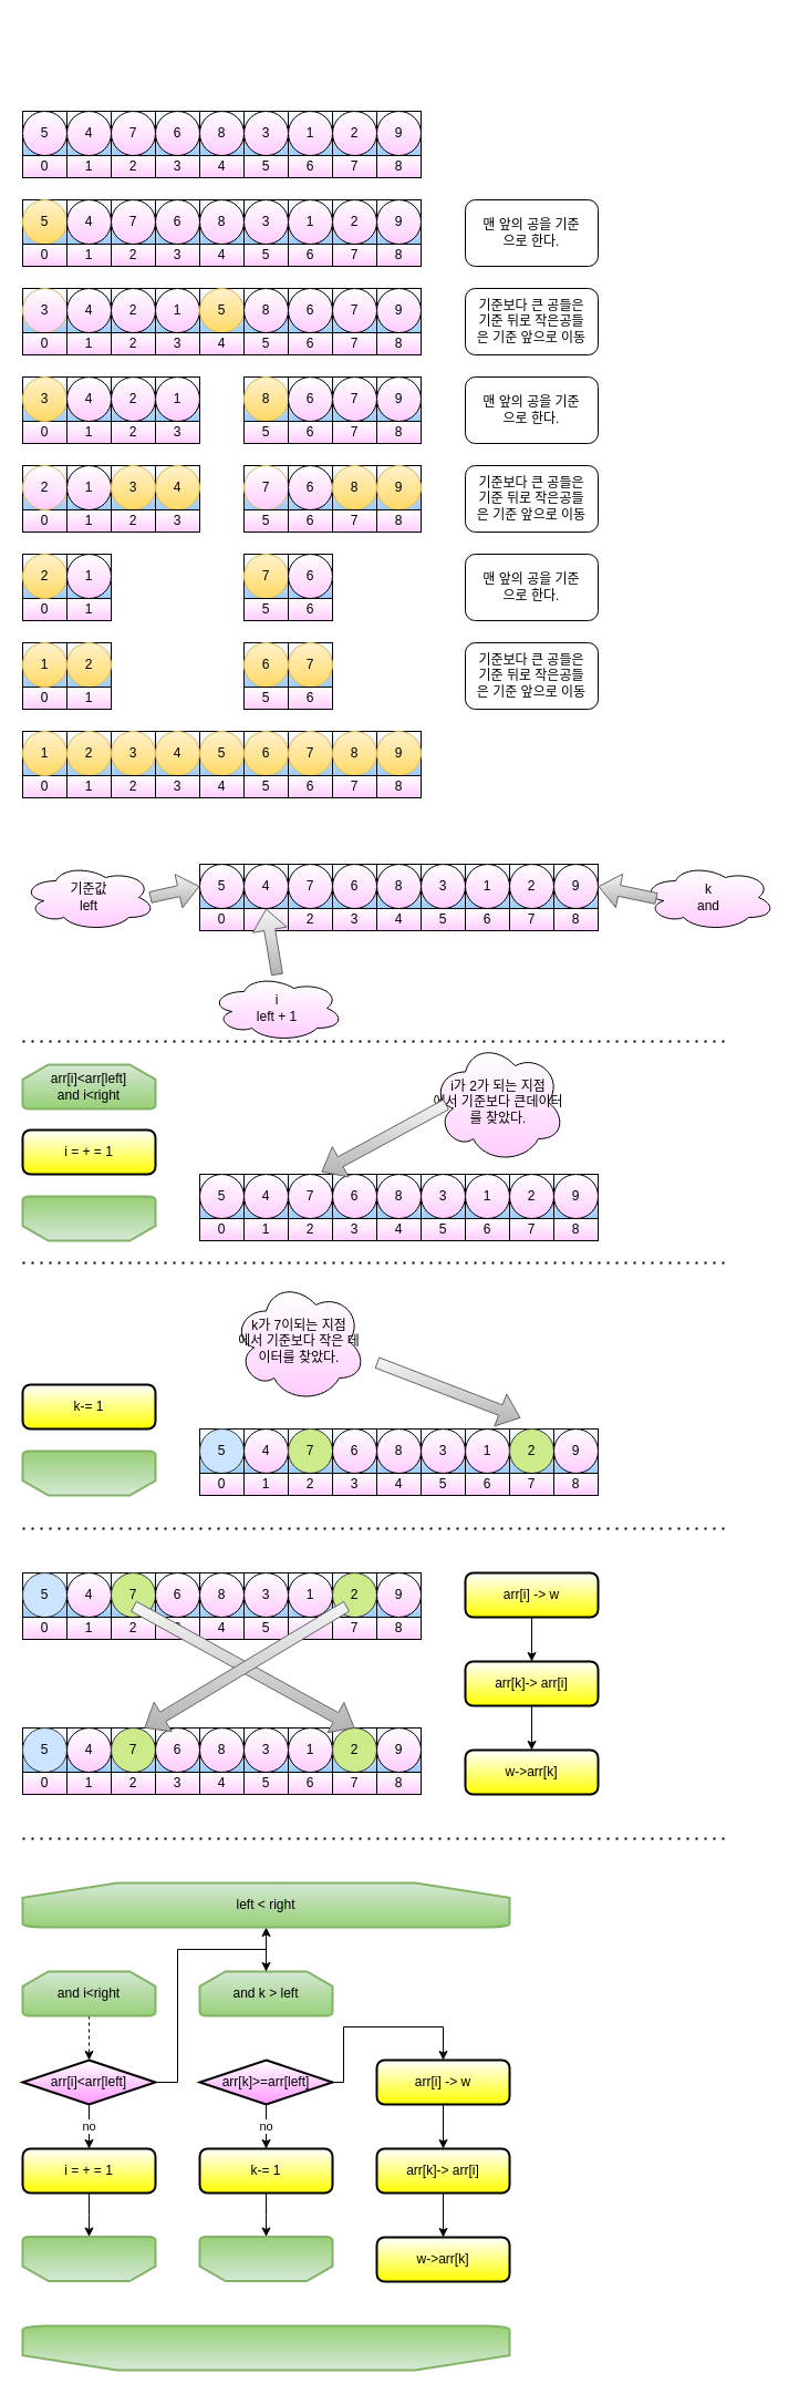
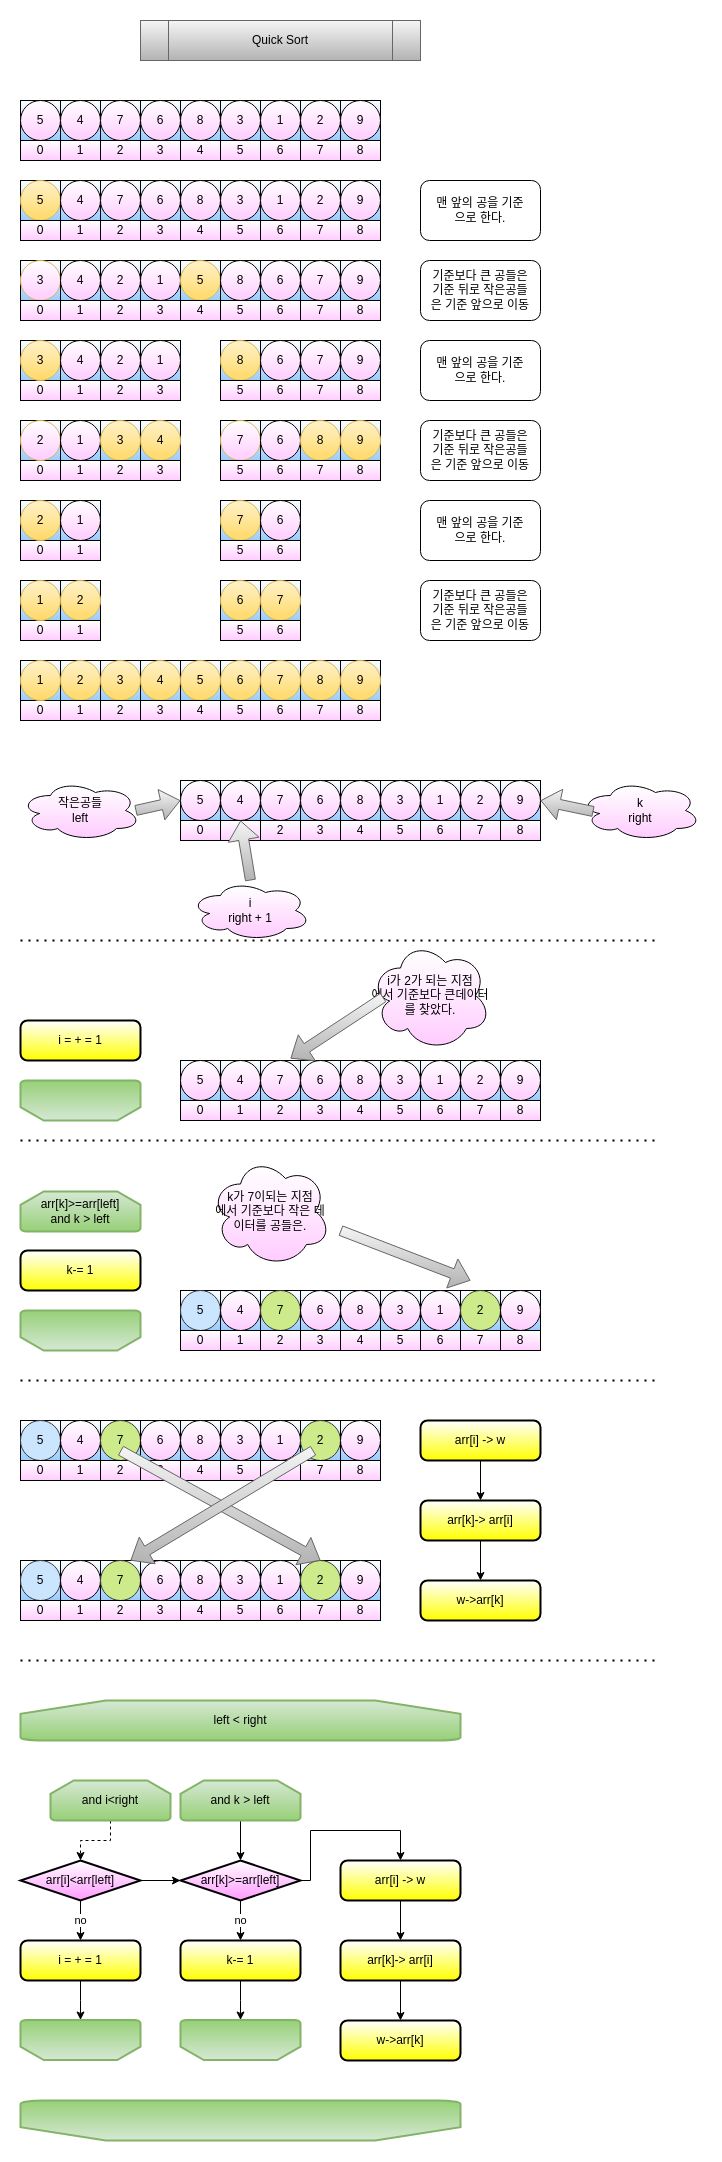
+ <mxCell id="38" value="Quick Sort" style="shape=process;whiteSpace=wrap;html=1;backgroundOutline=1;fillColor=#f5f5f5;gradientColor=#b3b3b3;strokeColor=#666666;" parent="1" vertex="1"><mxGeometry x="140" y="20" width="280" height="40" as="geometry" /></mxCell>
- <mxCell id="285" value="기준값&lt;br&gt;left" style="ellipse;shape=cloud;whiteSpace=wrap;html=1;fillColor=#FFFFFF;gradientColor=#FFCCFF;" parent="1" vertex="1"><mxGeometry x="20" y="780" width="120" height="60" as="geometry" /></mxCell>
+ <mxCell id="285" value="작은공들&lt;br&gt;left" style="ellipse;shape=cloud;whiteSpace=wrap;html=1;fillColor=#FFFFFF;gradientColor=#FFCCFF;" parent="1" vertex="1"><mxGeometry x="20" y="780" width="120" height="60" as="geometry" /></mxCell>
- <mxCell id="289" value="k&lt;br&gt;and" style="ellipse;shape=cloud;whiteSpace=wrap;html=1;fillColor=#FFFFFF;gradientColor=#FFCCFF;" parent="1" vertex="1"><mxGeometry x="580" y="780" width="120" height="60" as="geometry" /></mxCell>
+ <mxCell id="289" value="k&lt;br&gt;right" style="ellipse;shape=cloud;whiteSpace=wrap;html=1;fillColor=#FFFFFF;gradientColor=#FFCCFF;" parent="1" vertex="1"><mxGeometry x="580" y="780" width="120" height="60" as="geometry" /></mxCell>
- <mxCell id="287" value="i&lt;br&gt;left + 1" style="ellipse;shape=cloud;whiteSpace=wrap;html=1;fillColor=#FFFFFF;gradientColor=#FFCCFF;" parent="1" vertex="1"><mxGeometry x="190" y="880" width="120" height="60" as="geometry" /></mxCell>
+ <mxCell id="287" value="i&lt;br&gt;right + 1" style="ellipse;shape=cloud;whiteSpace=wrap;html=1;fillColor=#FFFFFF;gradientColor=#FFCCFF;" parent="1" vertex="1"><mxGeometry x="190" y="880" width="120" height="60" as="geometry" /></mxCell>
- <mxCell id="291" value="arr[i]&amp;lt;arr[left]&lt;br&gt;and i&amp;lt;right" style="strokeWidth=2;html=1;shape=mxgraph.flowchart.loop_limit;whiteSpace=wrap;fillColor=#d5e8d4;gradientColor=#97d077;strokeColor=#82b366;" parent="1" vertex="1"><mxGeometry x="20" y="961" width="120" height="40" as="geometry" /></mxCell>
- <mxCell id="330" value="i가 2가 되는 지점&lt;br&gt;에서 기준보다 큰데이터를 찾았다." style="ellipse;shape=cloud;whiteSpace=wrap;html=1;fillColor=#FFFFFF;gradientColor=#FFCCFF;" parent="1" vertex="1"><mxGeometry x="390" y="940" width="120" height="110" as="geometry" /></mxCell>
+ <mxCell id="330" value="i가 2가 되는 지점&lt;br&gt;에서 기준보다 큰데이터를 찾았다." style="ellipse;shape=cloud;whiteSpace=wrap;html=1;fillColor=#FFFFFF;gradientColor=#FFCCFF;" parent="1" vertex="1"><mxGeometry x="370" y="940" width="120" height="110" as="geometry" /></mxCell>
+ <mxCell id="332" value="arr[k]&amp;gt;=arr[left]&lt;br&gt;and k &amp;gt; left" style="strokeWidth=2;html=1;shape=mxgraph.flowchart.loop_limit;whiteSpace=wrap;fillColor=#d5e8d4;gradientColor=#97d077;strokeColor=#82b366;" parent="1" vertex="1"><mxGeometry x="20" y="1191" width="120" height="40" as="geometry" /></mxCell>
- <mxCell id="371" value="k가 7이되는 지점&lt;br&gt;에서 기준보다 작은 데이터를 찾았다." style="ellipse;shape=cloud;whiteSpace=wrap;html=1;fillColor=#FFFFFF;gradientColor=#FFCCFF;" parent="1" vertex="1"><mxGeometry x="210" y="1156" width="120" height="110" as="geometry" /></mxCell>
+ <mxCell id="371" value="k가 7이되는 지점&lt;br&gt;에서 기준보다 작은 데이터를 공들은." style="ellipse;shape=cloud;whiteSpace=wrap;html=1;fillColor=#FFFFFF;gradientColor=#FFCCFF;" parent="1" vertex="1"><mxGeometry x="210" y="1156" width="120" height="110" as="geometry" /></mxCell>
- <mxCell id="460" value="" style="edgeStyle=orthogonalEdgeStyle;rounded=0;orthogonalLoop=1;jettySize=auto;html=1;" parent="1" source="461" target="476" edge="1"><mxGeometry relative="1" as="geometry" /></mxCell>
+ <mxCell id="460" value="" style="edgeStyle=orthogonalEdgeStyle;rounded=0;orthogonalLoop=1;jettySize=auto;html=1;" parent="1" source="461" target="475" edge="1"><mxGeometry relative="1" as="geometry" /></mxCell>
- <mxCell id="471" style="edgeStyle=orthogonalEdgeStyle;rounded=0;orthogonalLoop=1;jettySize=auto;html=1;entryX=0.5;entryY=0;entryDx=0;entryDy=0;entryPerimeter=0;" parent="1" source="472" target="461" edge="1"><mxGeometry relative="1" as="geometry" /></mxCell>
+ <mxCell id="471" style="edgeStyle=orthogonalEdgeStyle;rounded=0;orthogonalLoop=1;jettySize=auto;html=1;" parent="1" source="472" target="475" edge="1"><mxGeometry relative="1" as="geometry" /></mxCell>
- <mxCell id="456" value="and i&amp;lt;right" style="strokeWidth=2;html=1;shape=mxgraph.flowchart.loop_limit;whiteSpace=wrap;fillColor=#d5e8d4;gradientColor=#97d077;strokeColor=#82b366;" parent="1" vertex="1"><mxGeometry x="20" y="1780" width="120" height="40" as="geometry" /></mxCell>
+ <mxCell id="456" value="and i&amp;lt;right" style="strokeWidth=2;html=1;shape=mxgraph.flowchart.loop_limit;whiteSpace=wrap;fillColor=#d5e8d4;gradientColor=#97d077;strokeColor=#82b366;" parent="1" vertex="1"><mxGeometry x="50" y="1780" width="120" height="40" as="geometry" /></mxCell>
